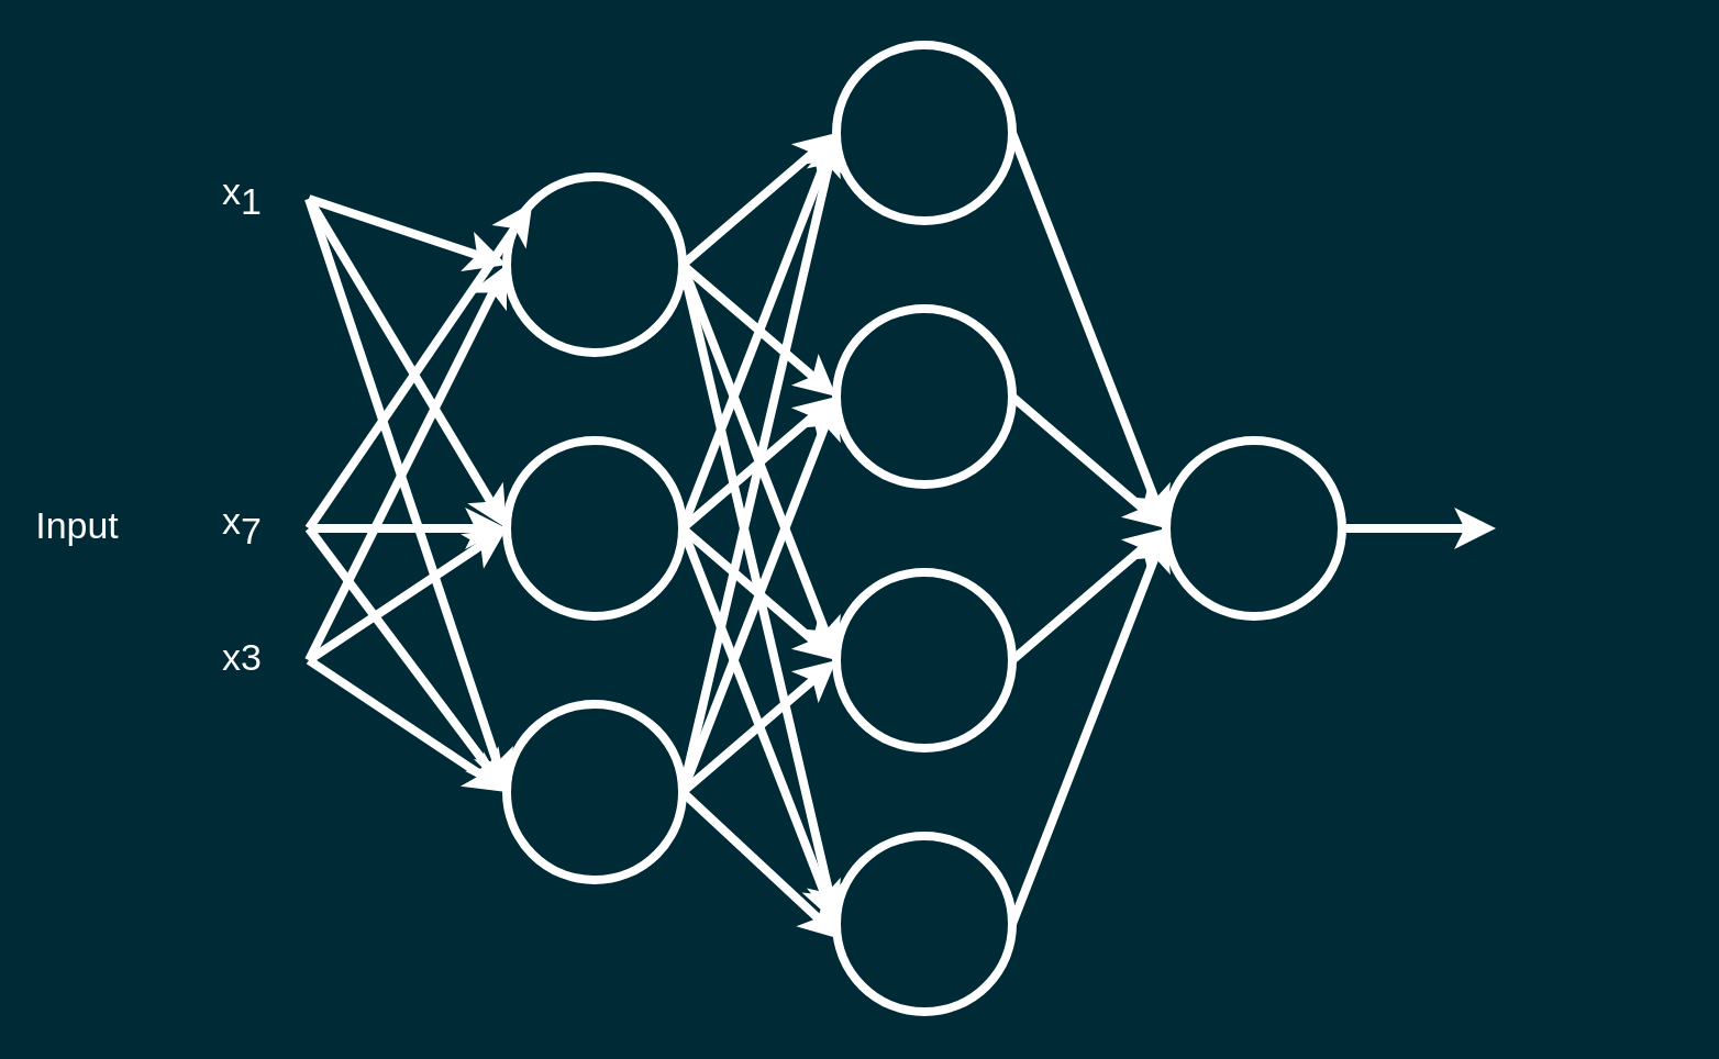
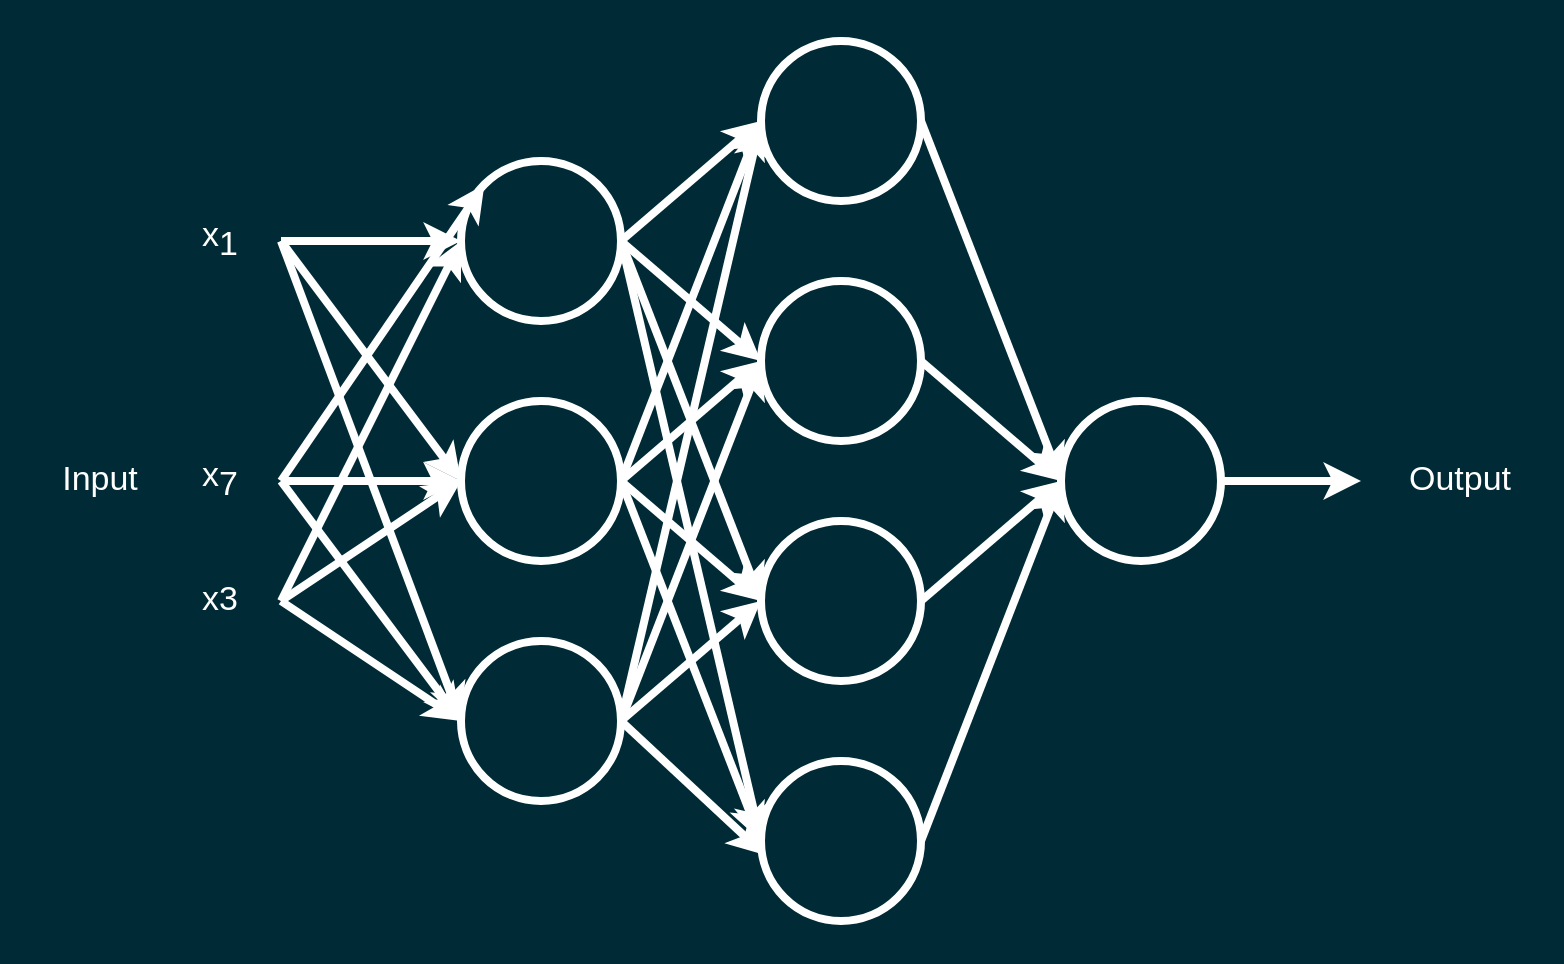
- <mxCell id="6" value="x&lt;sub style=&quot;font-size: 17px;&quot;&gt;1&lt;/sub&gt;" style="text;html=1;align=center;verticalAlign=middle;whiteSpace=wrap;rounded=0;fontColor=#ffffff;fontSize=17;" vertex="1" parent="1"><mxGeometry x="80" y="75" width="60" height="30" as="geometry" /></mxCell>
+ <mxCell id="6" value="x&lt;sub style=&quot;font-size: 17px;&quot;&gt;1&lt;/sub&gt;" style="text;html=1;align=center;verticalAlign=middle;whiteSpace=wrap;rounded=0;fontColor=#ffffff;fontSize=17;" vertex="1" parent="1"><mxGeometry x="80" y="105" width="60" height="30" as="geometry" /></mxCell>
- <mxCell id="39" value="Input" style="text;html=1;align=center;verticalAlign=middle;whiteSpace=wrap;rounded=0;fontColor=#ffffff;fontSize=17;" vertex="1" parent="1"><mxGeometry x="5" y="225" width="60" height="30" as="geometry" /></mxCell>
+ <mxCell id="39" value="Input" style="text;html=1;align=center;verticalAlign=middle;whiteSpace=wrap;rounded=0;fontColor=#ffffff;fontSize=17;" vertex="1" parent="1"><mxGeometry x="20" y="225" width="60" height="30" as="geometry" /></mxCell>
+ <mxCell id="40" value="Output" style="text;html=1;align=center;verticalAlign=middle;whiteSpace=wrap;rounded=0;fontColor=#ffffff;fontSize=17;" vertex="1" parent="1"><mxGeometry x="700" y="225" width="60" height="30" as="geometry" /></mxCell>
